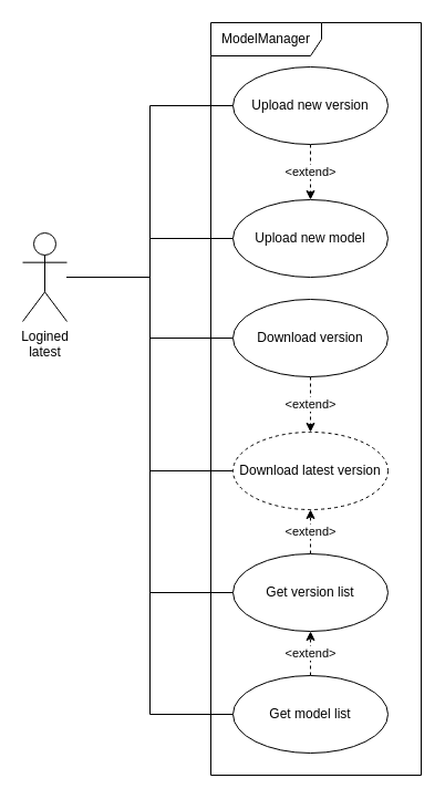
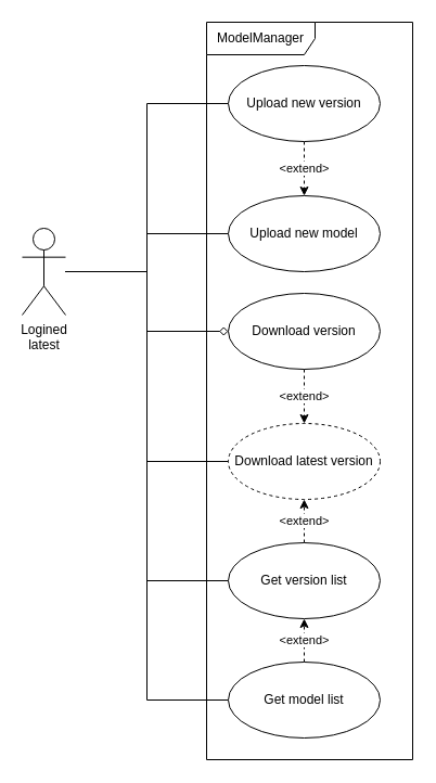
- <mxCell id="5" style="edgeStyle=orthogonalEdgeStyle;rounded=0;orthogonalLoop=1;jettySize=auto;html=1;endArrow=none;endFill=0;" edge="1" parent="1" source="9" target="14"><mxGeometry relative="1" as="geometry" /></mxCell>
+ <mxCell id="5" style="edgeStyle=orthogonalEdgeStyle;rounded=0;orthogonalLoop=1;jettySize=auto;html=1;endArrow=diamond;endFill=0;" edge="1" parent="1" source="9" target="14"><mxGeometry relative="1" as="geometry" /></mxCell>
